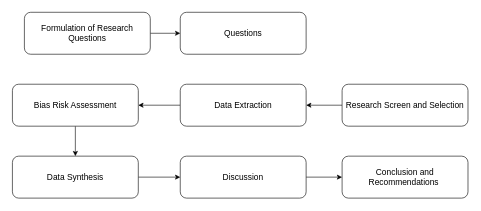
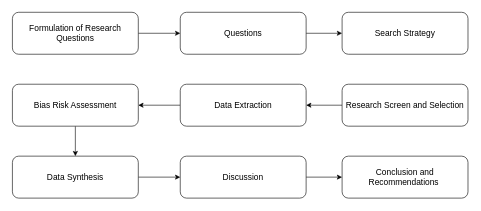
- <mxCell id="14" value="&lt;font style=&quot;font-size: 14px;&quot;&gt;Formulation of Research Questions&lt;/font&gt;" style="rounded=1;whiteSpace=wrap;html=1;" parent="1" vertex="1"><mxGeometry x="40" y="20" width="210" height="70" as="geometry" /></mxCell>
+ <mxCell id="14" value="&lt;font style=&quot;font-size: 14px;&quot;&gt;Formulation of Research Questions&lt;/font&gt;" style="rounded=1;whiteSpace=wrap;html=1;" parent="1" vertex="1"><mxGeometry x="20" y="20" width="210" height="70" as="geometry" /></mxCell>
+ <mxCell id="2" style="edgeStyle=orthogonalEdgeStyle;rounded=0;orthogonalLoop=1;jettySize=auto;html=1;exitX=1;exitY=0.5;exitDx=0;exitDy=0;entryX=0;entryY=0.5;entryDx=0;entryDy=0;" parent="1" source="3" target="4" edge="1"><mxGeometry relative="1" as="geometry" /></mxCell>
+ <mxCell id="4" value="&lt;font style=&quot;font-size: 14px;&quot;&gt;Search Strategy&lt;br&gt;&lt;/font&gt;" style="rounded=1;whiteSpace=wrap;html=1;" parent="1" vertex="1"><mxGeometry x="570" y="20" width="210" height="70" as="geometry" /></mxCell>
